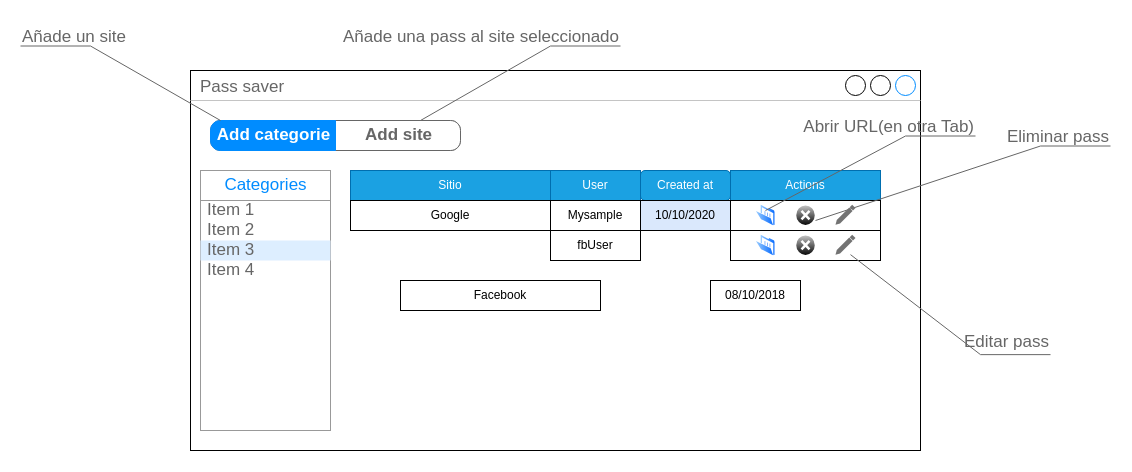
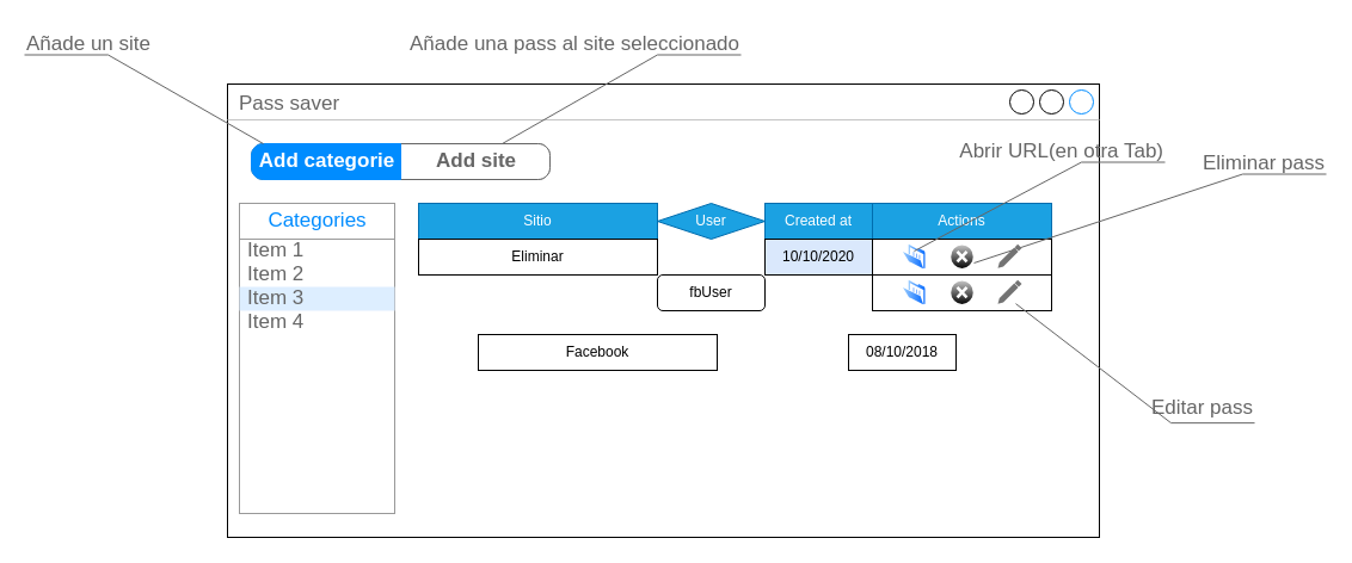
- <mxCell id="13" value="User" style="rounded=0;whiteSpace=wrap;html=1;fillColor=#1ba1e2;strokeColor=#006EAF;fontColor=#ffffff;" parent="1" vertex="1"><mxGeometry x="550" y="170" width="90" height="30" as="geometry" /></mxCell>
+ <mxCell id="13" value="User" style="rhombus;whiteSpace=wrap;html=1;fillColor=#1ba1e2;strokeColor=#006EAF;fontColor=#ffffff;" parent="1" vertex="1"><mxGeometry x="550" y="170" width="90" height="30" as="geometry" /></mxCell>
- <mxCell id="15" value="Created at" style="whiteSpace=wrap;html=1;fillColor=#1ba1e2;strokeColor=#006EAF;fontColor=#ffffff;rounded=1;" parent="1" vertex="1"><mxGeometry x="640" y="170" width="90" height="30" as="geometry" /></mxCell>
+ <mxCell id="15" value="Created at" style="rounded=0;whiteSpace=wrap;html=1;fillColor=#1ba1e2;strokeColor=#006EAF;fontColor=#ffffff;" parent="1" vertex="1"><mxGeometry x="640" y="170" width="90" height="30" as="geometry" /></mxCell>
- <mxCell id="16" value="Google" style="rounded=0;whiteSpace=wrap;html=1;" parent="1" vertex="1"><mxGeometry x="350" y="200" width="200" height="30" as="geometry" /></mxCell>
+ <mxCell id="16" value="Eliminar" style="rounded=0;whiteSpace=wrap;html=1;" parent="1" vertex="1"><mxGeometry x="350" y="200" width="200" height="30" as="geometry" /></mxCell>
- <mxCell id="17" value="Mysample" style="rounded=0;whiteSpace=wrap;html=1;" parent="1" vertex="1"><mxGeometry x="550" y="200" width="90" height="30" as="geometry" /></mxCell>
- <mxCell id="21" value="fbUser" style="rounded=0;whiteSpace=wrap;html=1;" parent="1" vertex="1"><mxGeometry x="550" y="230" width="90" height="30" as="geometry" /></mxCell>
+ <mxCell id="21" value="fbUser" style="whiteSpace=wrap;html=1;rounded=1;" parent="1" vertex="1"><mxGeometry x="550" y="230" width="90" height="30" as="geometry" /></mxCell>
